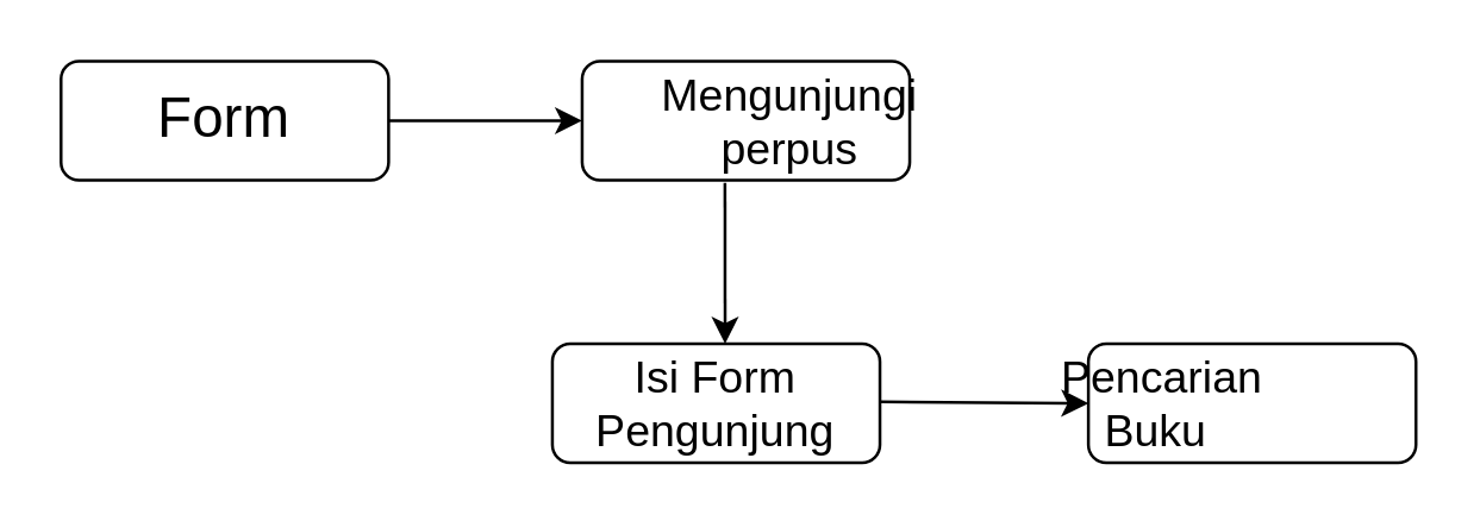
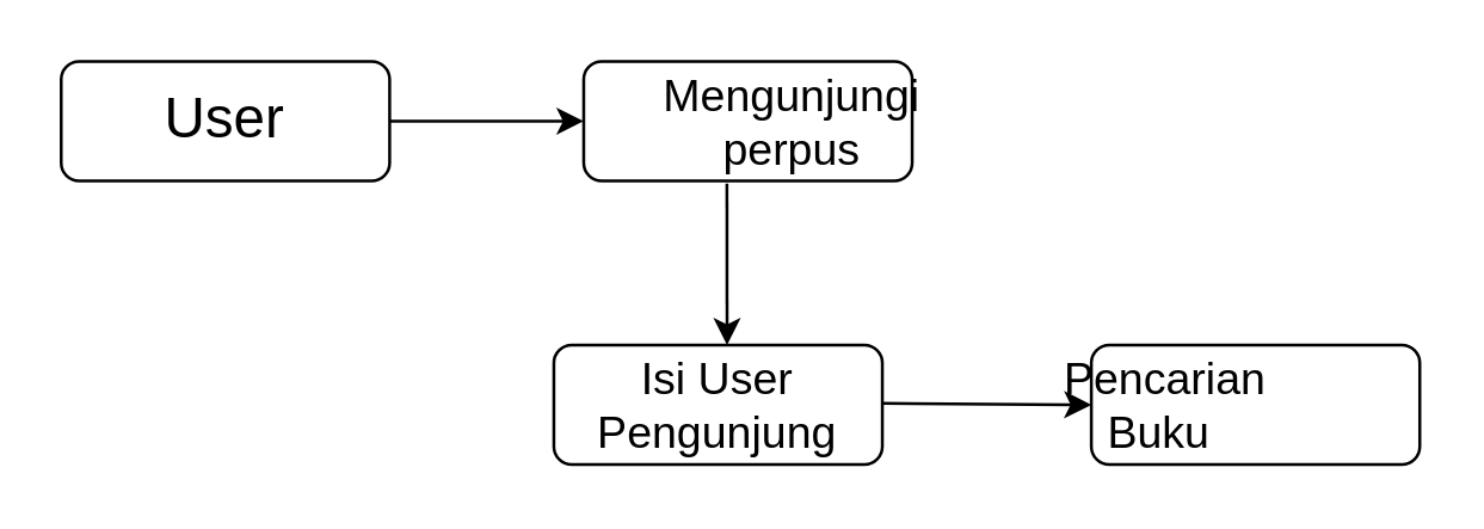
- <mxCell id="3" value="&lt;font style=&quot;font-size: 19px;&quot;&gt;Form&lt;/font&gt;" style="text;html=1;strokeColor=none;fillColor=none;align=center;verticalAlign=middle;whiteSpace=wrap;rounded=0;" vertex="1" parent="1"><mxGeometry x="45" y="25" width="60" height="30" as="geometry" /></mxCell>
+ <mxCell id="3" value="&lt;font style=&quot;font-size: 19px;&quot;&gt;User&lt;/font&gt;" style="text;html=1;strokeColor=none;fillColor=none;align=center;verticalAlign=middle;whiteSpace=wrap;rounded=0;" vertex="1" parent="1"><mxGeometry x="45" y="25" width="60" height="30" as="geometry" /></mxCell>
- <mxCell id="9" value="&lt;span style=&quot;font-size: 15px;&quot;&gt;Isi Form Pengunjung&lt;/span&gt;" style="text;html=1;strokeColor=none;fillColor=none;align=center;verticalAlign=middle;whiteSpace=wrap;rounded=0;" vertex="1" parent="1"><mxGeometry x="220" y="120" width="40" height="30" as="geometry" /></mxCell>
+ <mxCell id="9" value="&lt;span style=&quot;font-size: 15px;&quot;&gt;Isi User Pengunjung&lt;/span&gt;" style="text;html=1;strokeColor=none;fillColor=none;align=center;verticalAlign=middle;whiteSpace=wrap;rounded=0;" vertex="1" parent="1"><mxGeometry x="220" y="120" width="40" height="30" as="geometry" /></mxCell>
